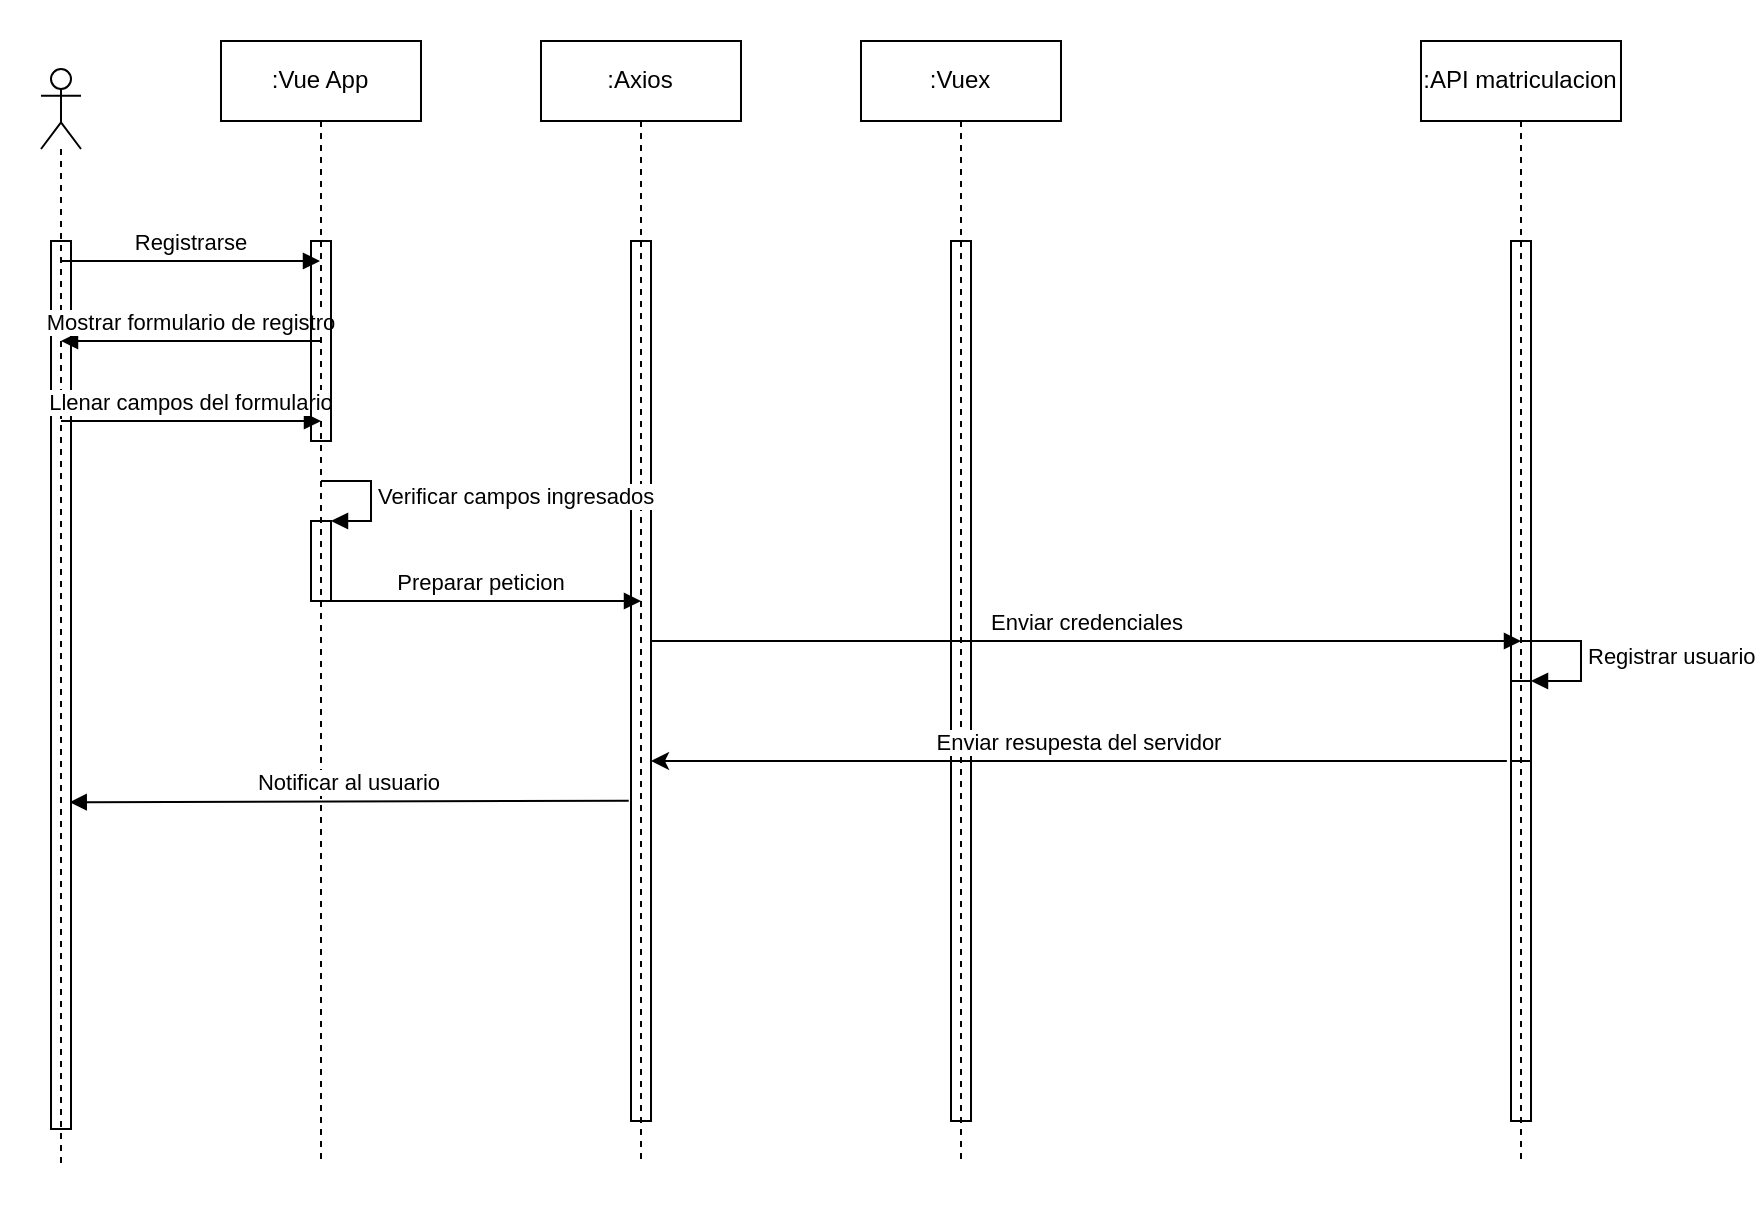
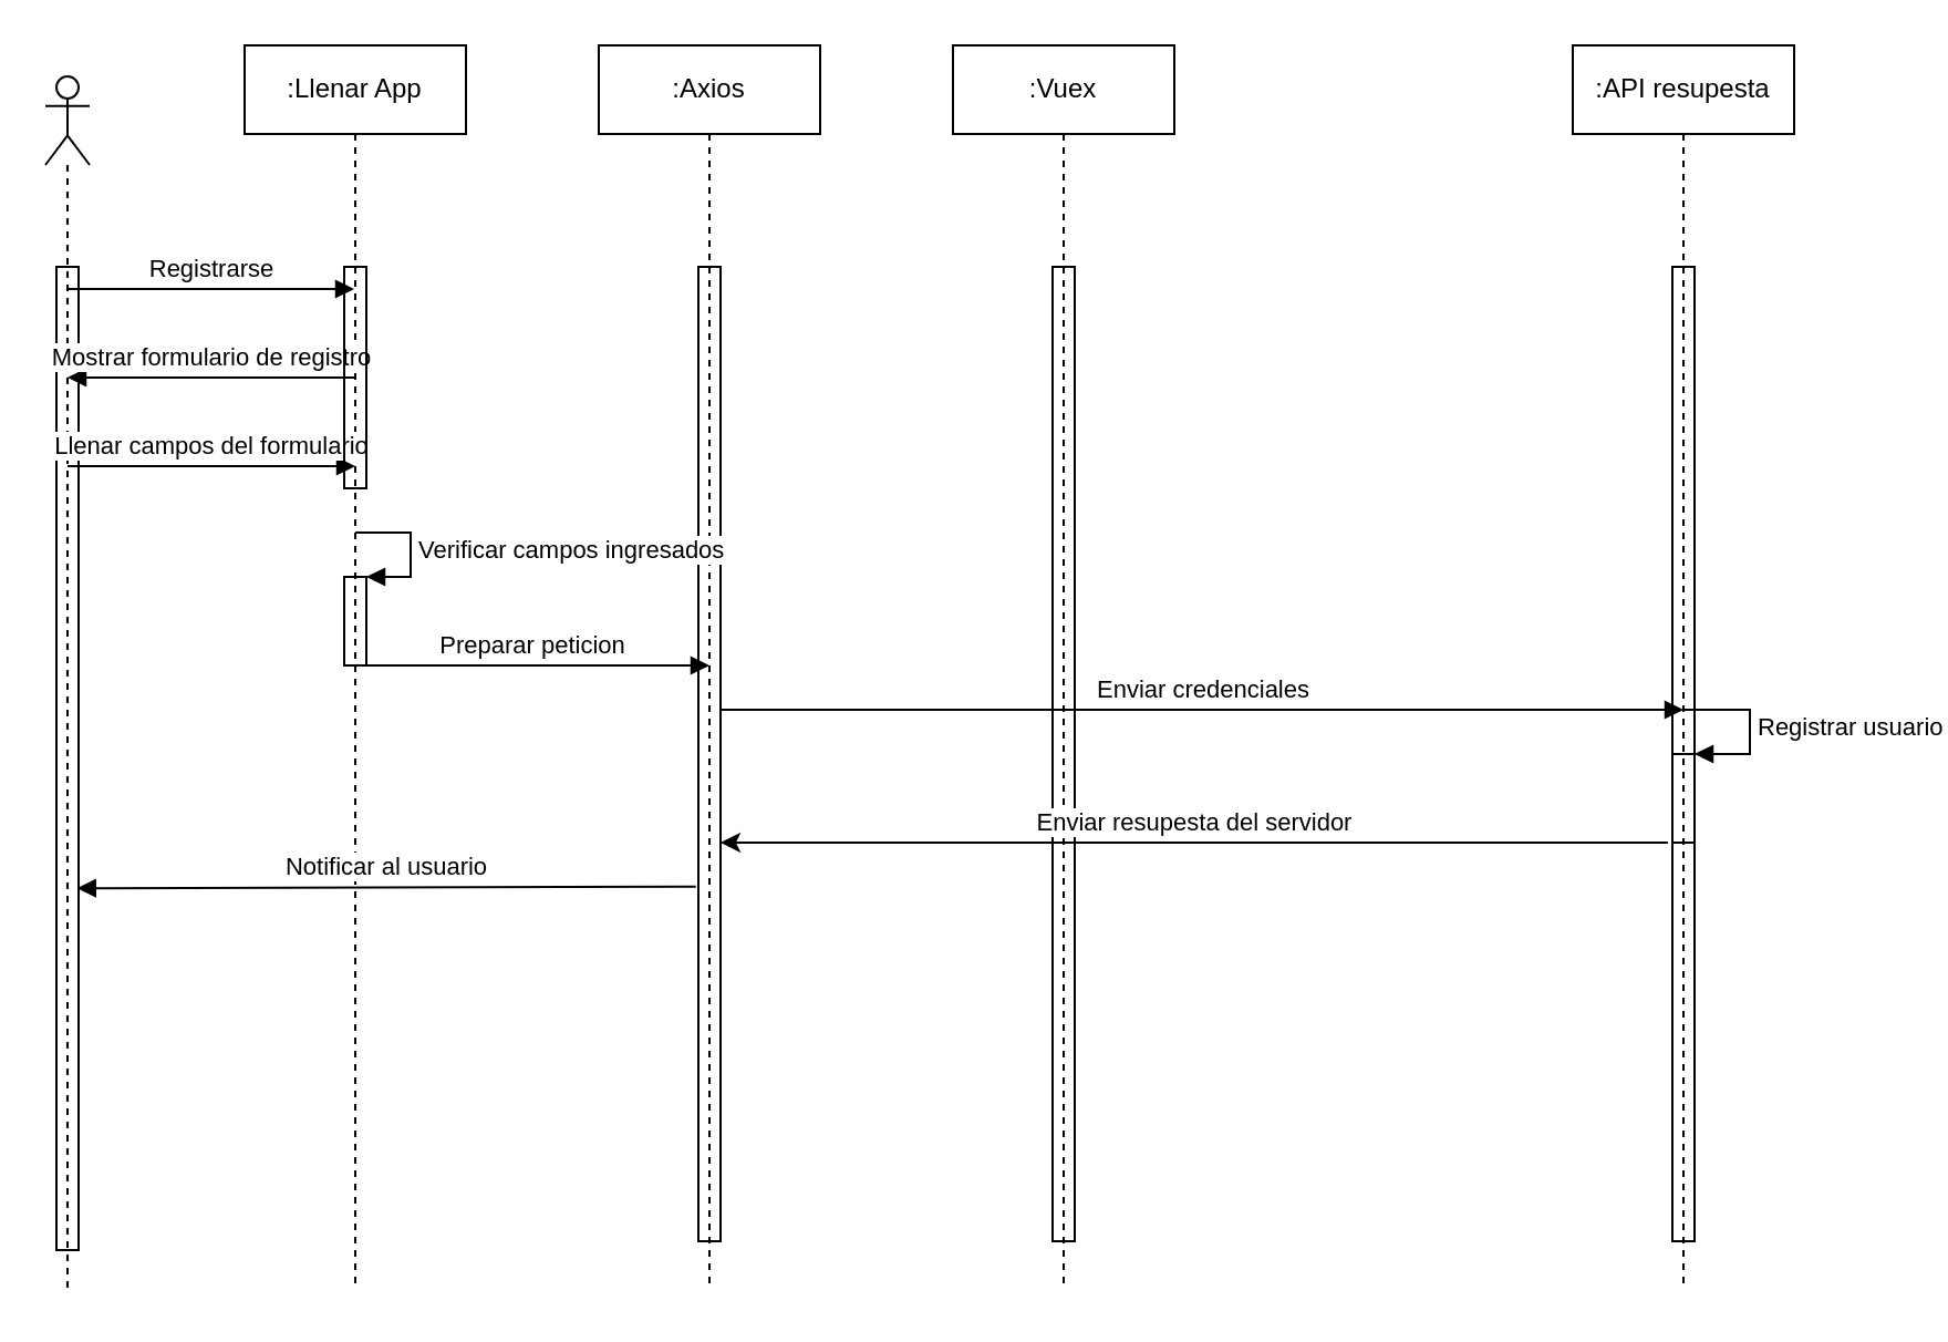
- <mxCell id="11" value=":Vue App" style="shape=umlLifeline;perimeter=lifelinePerimeter;whiteSpace=wrap;html=1;container=1;collapsible=0;recursiveResize=0;outlineConnect=0;" vertex="1" parent="1"><mxGeometry x="110" y="20" width="100" height="560" as="geometry" /></mxCell>
+ <mxCell id="11" value=":Llenar App" style="shape=umlLifeline;perimeter=lifelinePerimeter;whiteSpace=wrap;html=1;container=1;collapsible=0;recursiveResize=0;outlineConnect=0;" vertex="1" parent="1"><mxGeometry x="110" y="20" width="100" height="560" as="geometry" /></mxCell>
- <mxCell id="7" value=":API matriculacion" style="shape=umlLifeline;perimeter=lifelinePerimeter;whiteSpace=wrap;html=1;container=1;collapsible=0;recursiveResize=0;outlineConnect=0;" vertex="1" parent="1"><mxGeometry x="710" y="20" width="100" height="560" as="geometry" /></mxCell>
+ <mxCell id="7" value=":API resupesta" style="shape=umlLifeline;perimeter=lifelinePerimeter;whiteSpace=wrap;html=1;container=1;collapsible=0;recursiveResize=0;outlineConnect=0;" vertex="1" parent="1"><mxGeometry x="710" y="20" width="100" height="560" as="geometry" /></mxCell>
